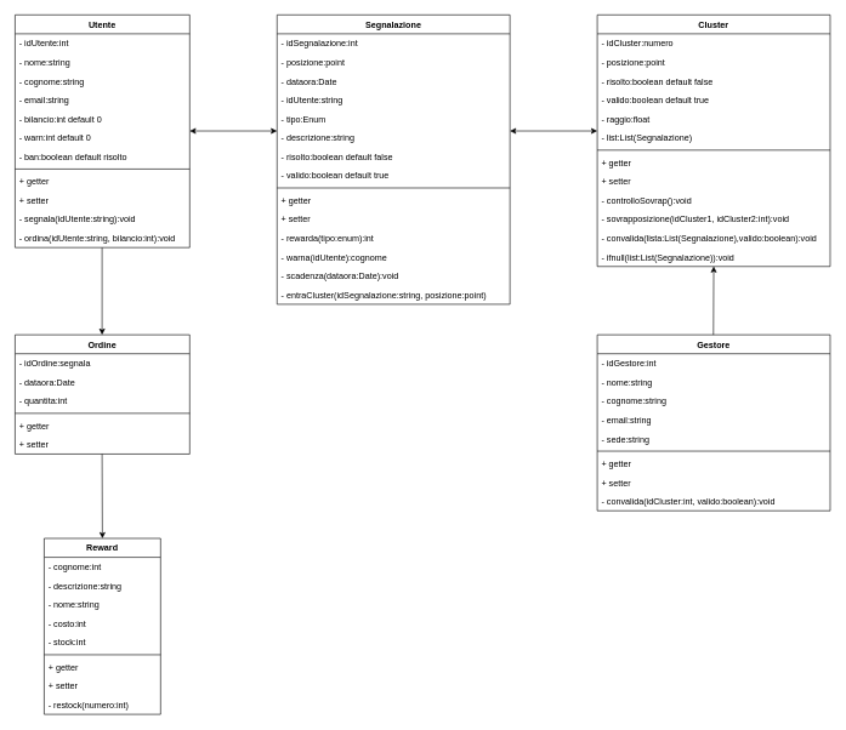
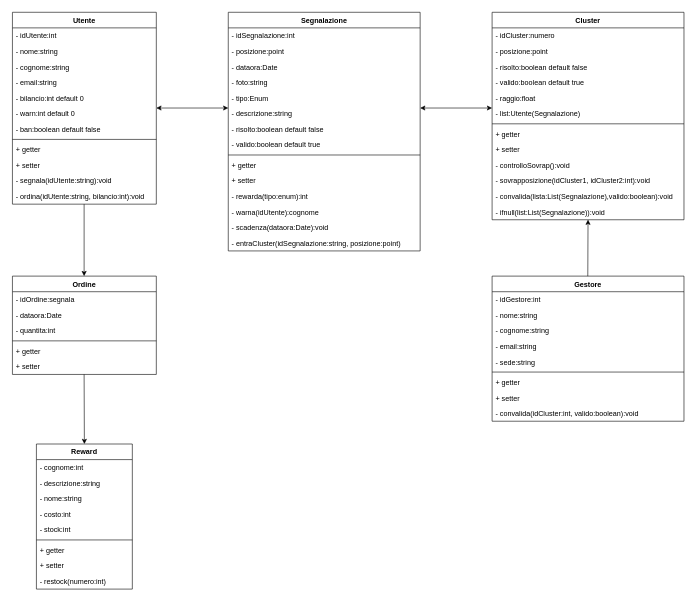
- <mxCell id="19" value="- idUtente:string" style="text;strokeColor=none;fillColor=none;align=left;verticalAlign=top;spacingLeft=4;spacingRight=4;overflow=hidden;rotatable=0;points=[[0,0.5],[1,0.5]];portConstraint=eastwest;" vertex="1" parent="15"><mxGeometry y="104" width="320" height="26" as="geometry" /></mxCell>
+ <mxCell id="19" value="- foto:string" style="text;strokeColor=none;fillColor=none;align=left;verticalAlign=top;spacingLeft=4;spacingRight=4;overflow=hidden;rotatable=0;points=[[0,0.5],[1,0.5]];portConstraint=eastwest;" vertex="1" parent="15"><mxGeometry y="104" width="320" height="26" as="geometry" /></mxCell>
- <mxCell id="37" value="- list:List(Segnalazione)" style="text;strokeColor=none;fillColor=none;align=left;verticalAlign=top;spacingLeft=4;spacingRight=4;overflow=hidden;rotatable=0;points=[[0,0.5],[1,0.5]];portConstraint=eastwest;" vertex="1" parent="31"><mxGeometry y="156" width="320" height="26" as="geometry" /></mxCell>
+ <mxCell id="37" value="- list:Utente(Segnalazione)" style="text;strokeColor=none;fillColor=none;align=left;verticalAlign=top;spacingLeft=4;spacingRight=4;overflow=hidden;rotatable=0;points=[[0,0.5],[1,0.5]];portConstraint=eastwest;" vertex="1" parent="31"><mxGeometry y="156" width="320" height="26" as="geometry" /></mxCell>
- <mxCell id="9" value="- ban:boolean default risolto" style="text;strokeColor=none;fillColor=none;align=left;verticalAlign=top;spacingLeft=4;spacingRight=4;overflow=hidden;rotatable=0;points=[[0,0.5],[1,0.5]];portConstraint=eastwest;" vertex="1" parent="2"><mxGeometry y="182" width="240" height="26" as="geometry" /></mxCell>
+ <mxCell id="9" value="- ban:boolean default false" style="text;strokeColor=none;fillColor=none;align=left;verticalAlign=top;spacingLeft=4;spacingRight=4;overflow=hidden;rotatable=0;points=[[0,0.5],[1,0.5]];portConstraint=eastwest;" vertex="1" parent="2"><mxGeometry y="182" width="240" height="26" as="geometry" /></mxCell>
